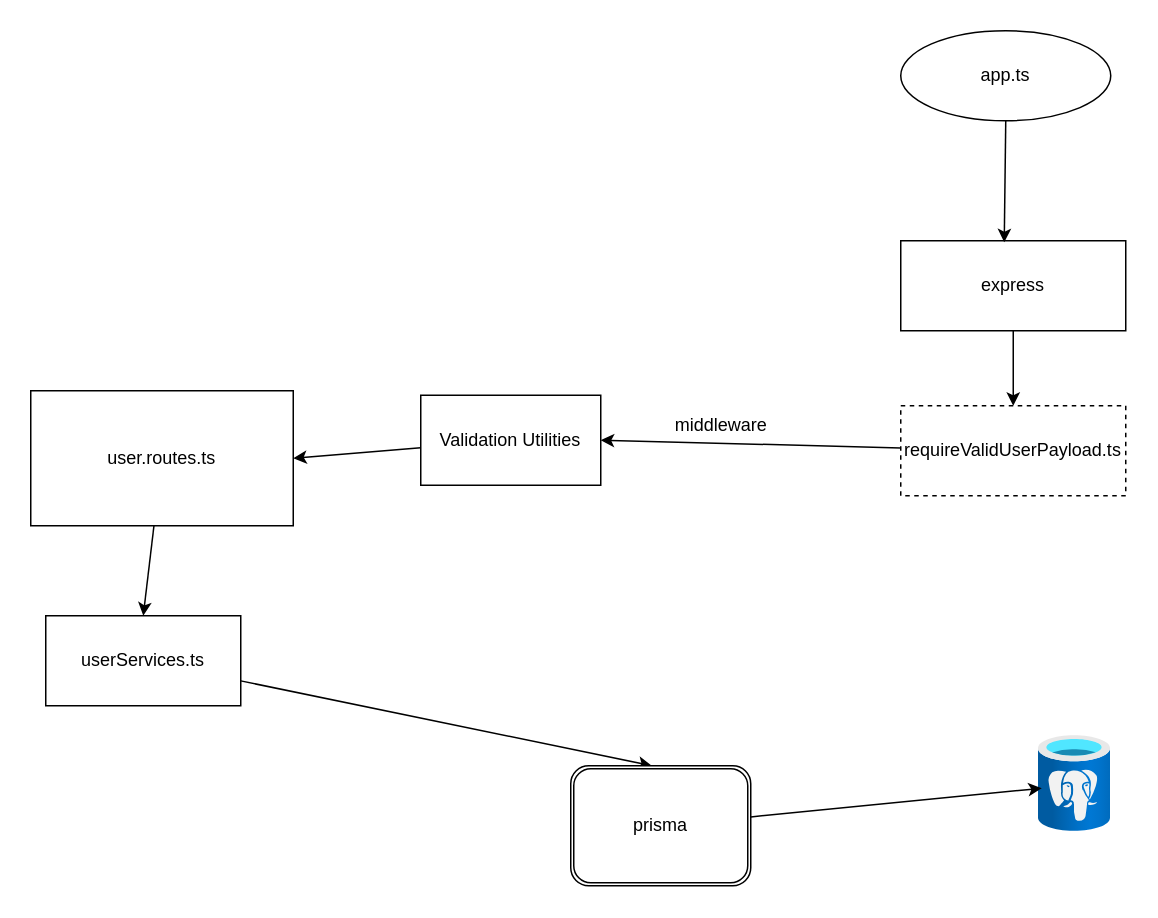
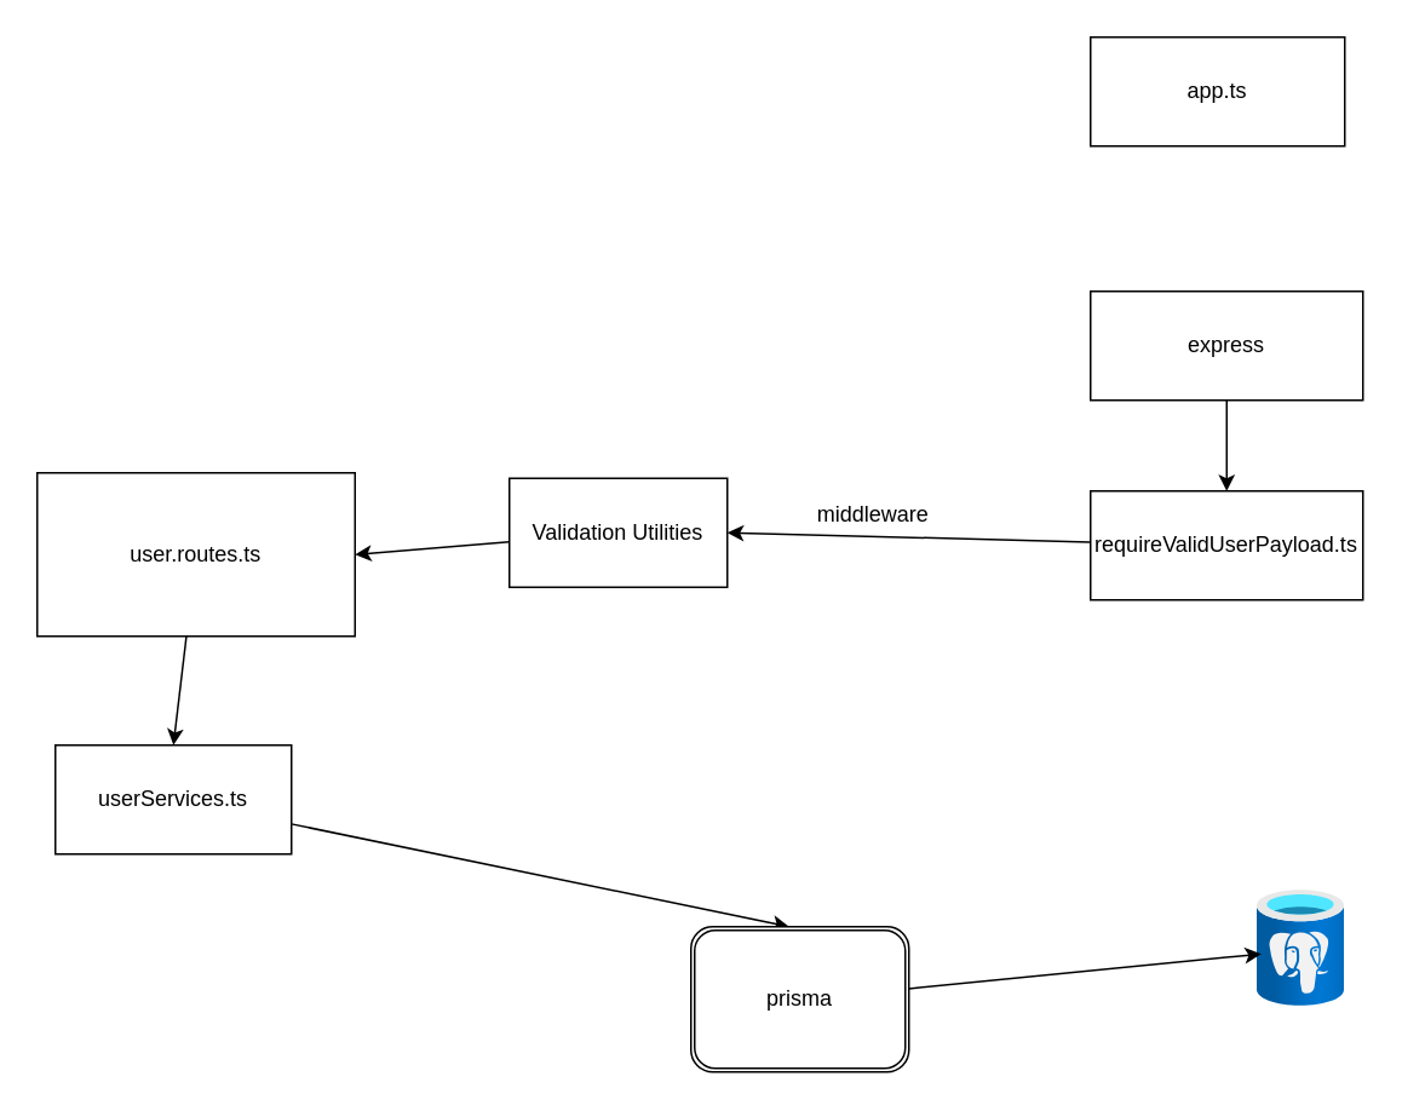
- <mxCell id="2" value="app.ts" style="ellipse;whiteSpace=wrap;html=1;" parent="1" vertex="1"><mxGeometry x="600" y="20" width="140" height="60" as="geometry" /></mxCell>
+ <mxCell id="2" value="app.ts" style="rounded=0;whiteSpace=wrap;html=1;" parent="1" vertex="1"><mxGeometry x="600" y="20" width="140" height="60" as="geometry" /></mxCell>
- <mxCell id="10" style="edgeStyle=none;html=1;exitX=0.5;exitY=1;exitDx=0;exitDy=0;entryX=0.46;entryY=0.017;entryDx=0;entryDy=0;entryPerimeter=0;" parent="1" source="2" target="7" edge="1"><mxGeometry relative="1" as="geometry" /></mxCell>
- <mxCell id="9" value="requireValidUserPayload.ts" style="rounded=0;whiteSpace=wrap;html=1;dashed=1;" parent="1" vertex="1"><mxGeometry x="600" y="270" width="150" height="60" as="geometry" /></mxCell>
+ <mxCell id="9" value="requireValidUserPayload.ts" style="rounded=0;whiteSpace=wrap;html=1;" parent="1" vertex="1"><mxGeometry x="600" y="270" width="150" height="60" as="geometry" /></mxCell>
